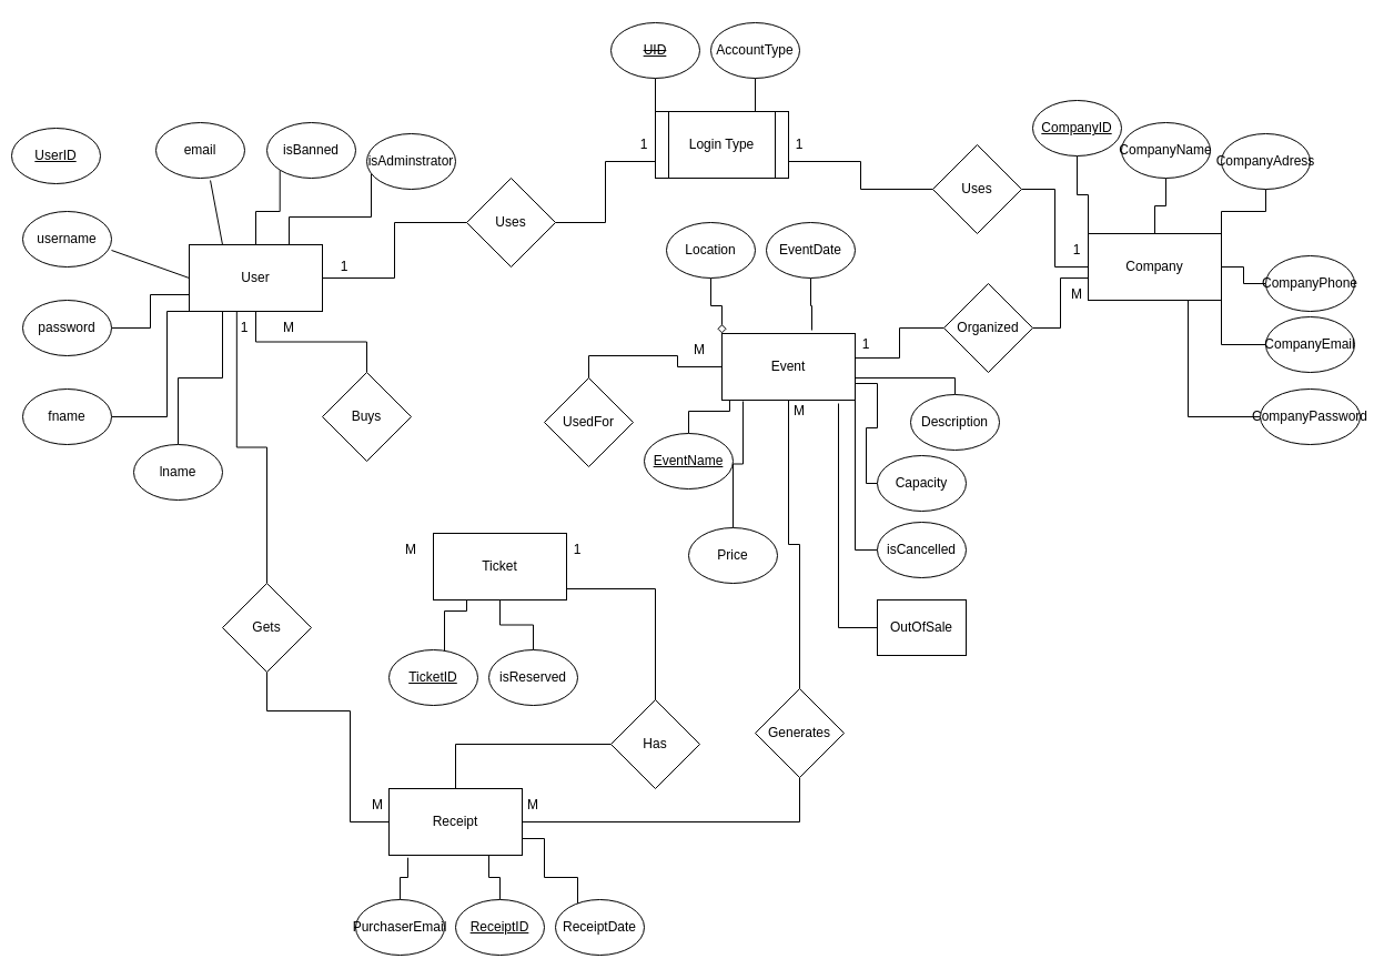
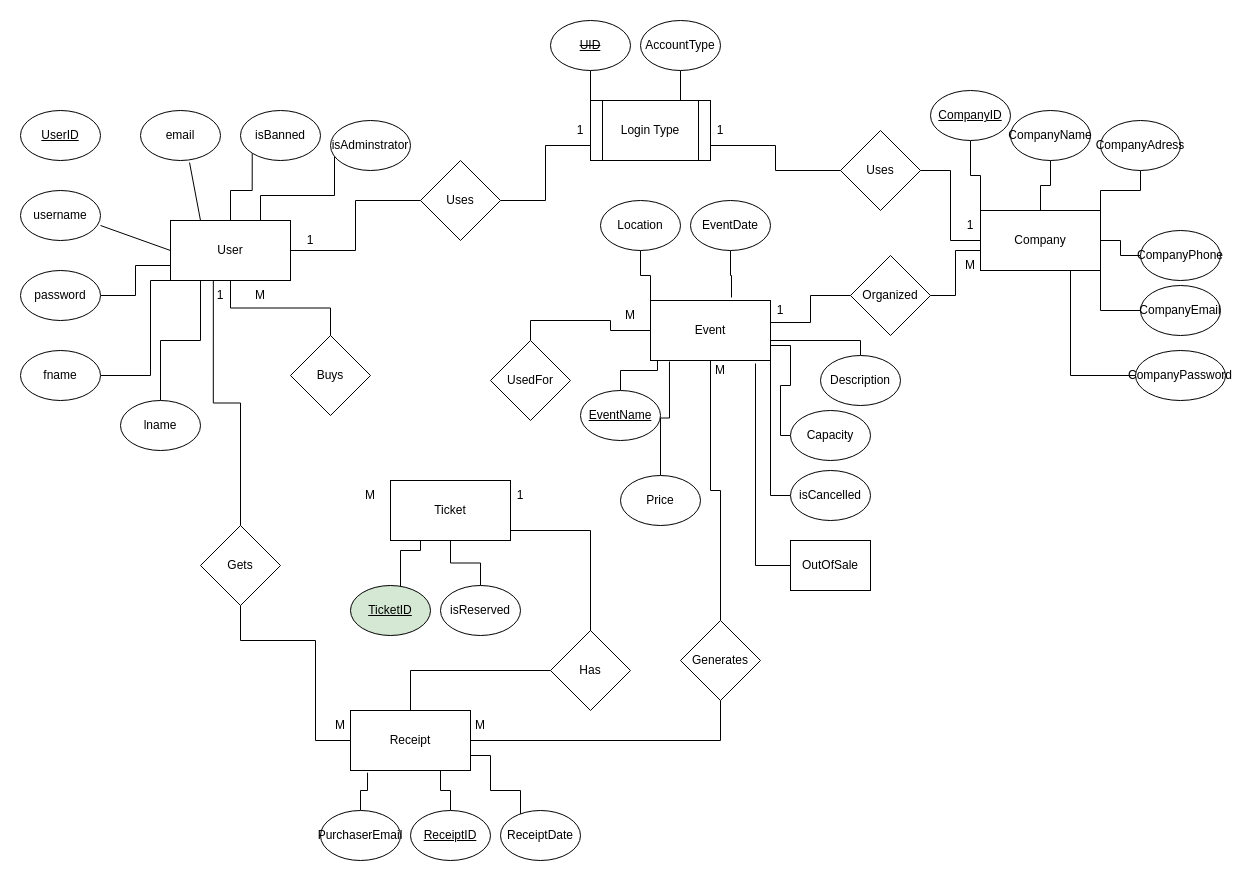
- <mxCell id="10" value="&lt;u&gt;UserID&lt;/u&gt;" style="ellipse;whiteSpace=wrap;html=1;" vertex="1" parent="1"><mxGeometry x="10" y="115" width="80" height="50" as="geometry" /></mxCell>
+ <mxCell id="10" value="&lt;u&gt;UserID&lt;/u&gt;" style="ellipse;whiteSpace=wrap;html=1;" vertex="1" parent="1"><mxGeometry x="20" y="110" width="80" height="50" as="geometry" /></mxCell>
- <mxCell id="46" style="edgeStyle=orthogonalEdgeStyle;rounded=0;orthogonalLoop=1;jettySize=auto;html=1;endArrow=diamond;endFill=0;entryX=0;entryY=0;entryDx=0;entryDy=0;" edge="1" parent="1" source="47" target="43"><mxGeometry relative="1" as="geometry"><mxPoint x="650" y="290" as="targetPoint" /></mxGeometry></mxCell>
+ <mxCell id="46" style="edgeStyle=orthogonalEdgeStyle;rounded=0;orthogonalLoop=1;jettySize=auto;html=1;endArrow=none;endFill=0;entryX=0;entryY=0;entryDx=0;entryDy=0;" edge="1" parent="1" source="47" target="43"><mxGeometry relative="1" as="geometry"><mxPoint x="650" y="290" as="targetPoint" /></mxGeometry></mxCell>
- <mxCell id="38" value="&lt;u&gt;TicketID&lt;/u&gt;" style="ellipse;whiteSpace=wrap;html=1;" vertex="1" parent="1"><mxGeometry x="350" y="585" width="80" height="50" as="geometry" /></mxCell>
+ <mxCell id="38" value="&lt;u&gt;TicketID&lt;/u&gt;" style="ellipse;whiteSpace=wrap;html=1;fillColor=#d5e8d4;" vertex="1" parent="1"><mxGeometry x="350" y="585" width="80" height="50" as="geometry" /></mxCell>
